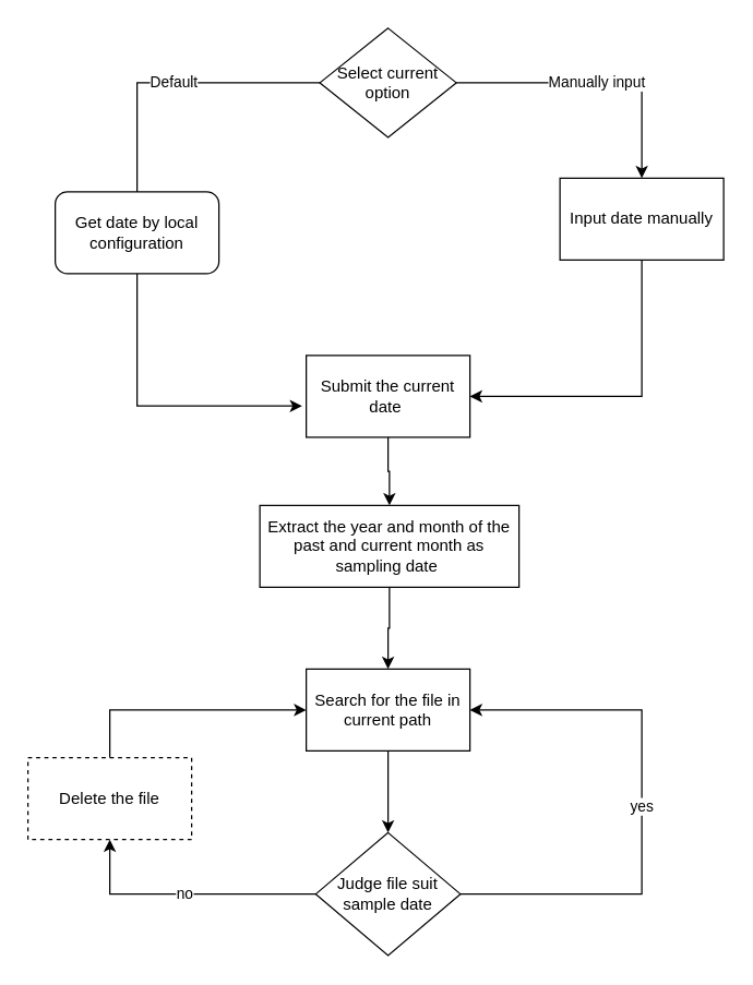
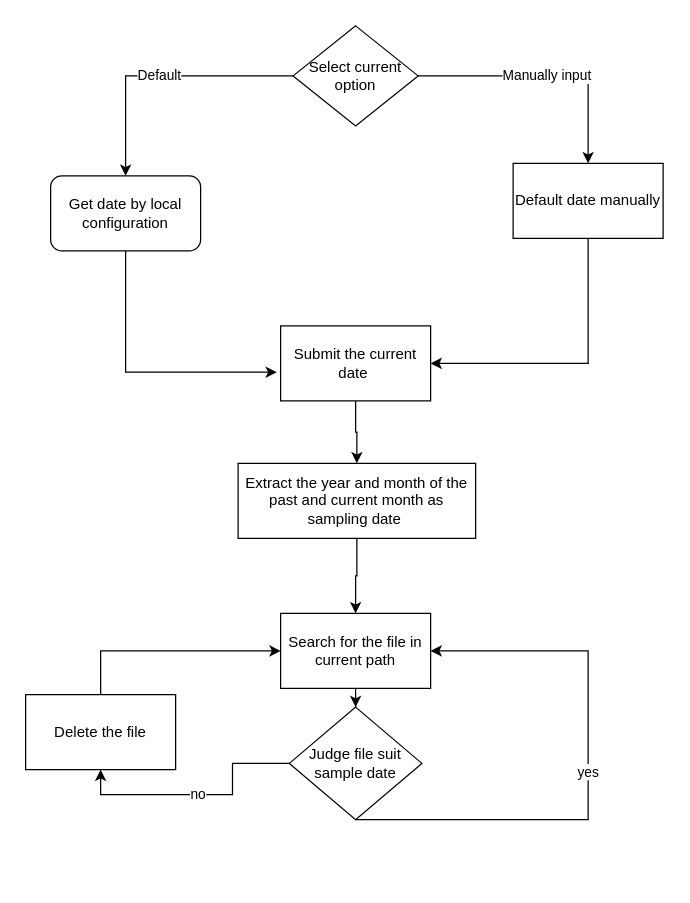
- <mxCell id="3" value="Default" style="edgeStyle=orthogonalEdgeStyle;rounded=0;orthogonalLoop=1;jettySize=auto;html=1;entryX=0.5;entryY=0;entryDx=0;entryDy=0;endArrow=none;" edge="1" parent="1" source="4" target="5"><mxGeometry relative="1" as="geometry" /></mxCell>
+ <mxCell id="3" value="Default" style="edgeStyle=orthogonalEdgeStyle;rounded=0;orthogonalLoop=1;jettySize=auto;html=1;entryX=0.5;entryY=0;entryDx=0;entryDy=0;" edge="1" parent="1" source="4" target="5"><mxGeometry relative="1" as="geometry" /></mxCell>
- <mxCell id="7" value="Input date manually" style="rounded=0;whiteSpace=wrap;html=1;" vertex="1" parent="1"><mxGeometry x="410" y="130" width="120" height="60" as="geometry" /></mxCell>
+ <mxCell id="7" value="Default date manually" style="rounded=0;whiteSpace=wrap;html=1;" vertex="1" parent="1"><mxGeometry x="410" y="130" width="120" height="60" as="geometry" /></mxCell>
- <mxCell id="19" value="Delete the file" style="rounded=0;whiteSpace=wrap;html=1;dashed=1;" vertex="1" parent="1"><mxGeometry x="20" y="555" width="120" height="60" as="geometry" /></mxCell>
+ <mxCell id="19" value="Delete the file" style="rounded=0;whiteSpace=wrap;html=1;" vertex="1" parent="1"><mxGeometry x="20" y="555" width="120" height="60" as="geometry" /></mxCell>
- <mxCell id="17" value="Judge file suit sample date" style="rhombus;whiteSpace=wrap;html=1;" vertex="1" parent="1"><mxGeometry x="231" y="610" width="106" height="90" as="geometry" /></mxCell>
+ <mxCell id="17" value="Judge file suit sample date" style="rhombus;whiteSpace=wrap;html=1;" vertex="1" parent="1"><mxGeometry x="231" y="565" width="106" height="90" as="geometry" /></mxCell>
